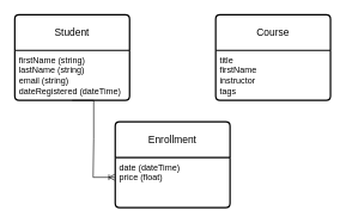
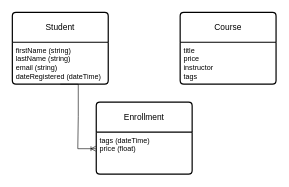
- <mxCell id="5" value="title&lt;div&gt;firstName&lt;/div&gt;&lt;div&gt;instructor&lt;/div&gt;&lt;div&gt;tags&lt;/div&gt;" style="align=left;strokeColor=none;fillColor=none;spacingLeft=4;fontSize=12;verticalAlign=top;resizable=0;rotatable=0;part=1;html=1;" vertex="1" parent="4"><mxGeometry y="50" width="160" height="70" as="geometry" /></mxCell>
+ <mxCell id="5" value="title&lt;div&gt;price&lt;/div&gt;&lt;div&gt;instructor&lt;/div&gt;&lt;div&gt;tags&lt;/div&gt;" style="align=left;strokeColor=none;fillColor=none;spacingLeft=4;fontSize=12;verticalAlign=top;resizable=0;rotatable=0;part=1;html=1;" vertex="1" parent="4"><mxGeometry y="50" width="160" height="70" as="geometry" /></mxCell>
- <mxCell id="7" value="date (dateTime)&lt;div&gt;price (float)&lt;/div&gt;" style="align=left;strokeColor=none;fillColor=none;spacingLeft=4;fontSize=12;verticalAlign=top;resizable=0;rotatable=0;part=1;html=1;" vertex="1" parent="6"><mxGeometry y="50" width="160" height="70" as="geometry" /></mxCell>
+ <mxCell id="7" value="tags (dateTime)&lt;div&gt;price (float)&lt;/div&gt;" style="align=left;strokeColor=none;fillColor=none;spacingLeft=4;fontSize=12;verticalAlign=top;resizable=0;rotatable=0;part=1;html=1;" vertex="1" parent="6"><mxGeometry y="50" width="160" height="70" as="geometry" /></mxCell>
